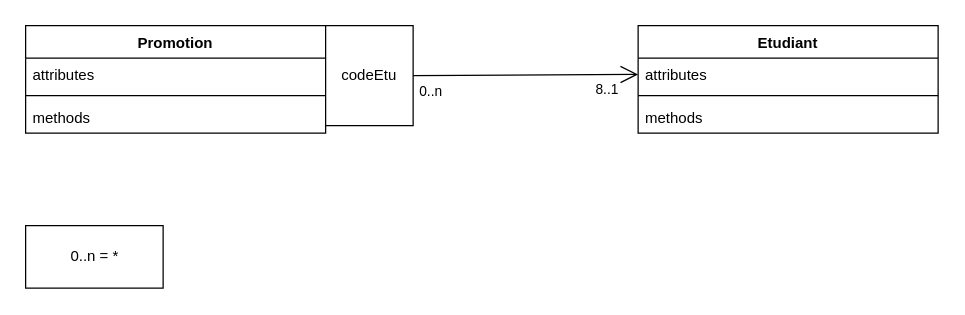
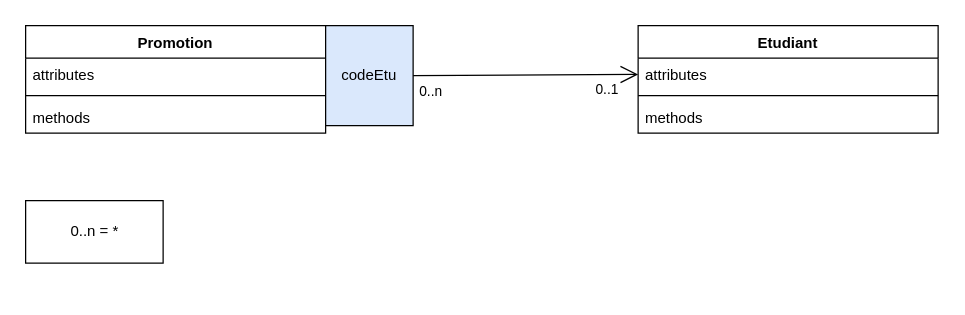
- <mxCell id="11" value="codeEtu" style="rounded=0;whiteSpace=wrap;html=1;" vertex="1" parent="1"><mxGeometry x="260" y="20" width="70" height="80" as="geometry" /></mxCell>
+ <mxCell id="11" value="codeEtu" style="rounded=0;whiteSpace=wrap;html=1;fillColor=#dae8fc;" vertex="1" parent="1"><mxGeometry x="260" y="20" width="70" height="80" as="geometry" /></mxCell>
- <mxCell id="14" value="8..1" style="edgeLabel;html=1;align=center;verticalAlign=middle;resizable=0;points=[];" vertex="1" connectable="0" parent="1"><mxGeometry x="379.999" y="70.004" as="geometry"><mxPoint x="105" as="offset" /></mxGeometry></mxCell>
+ <mxCell id="14" value="0..1" style="edgeLabel;html=1;align=center;verticalAlign=middle;resizable=0;points=[];" vertex="1" connectable="0" parent="1"><mxGeometry x="379.999" y="70.004" as="geometry"><mxPoint x="105" as="offset" /></mxGeometry></mxCell>
- <mxCell id="10" value="0..n = *" style="html=1;" vertex="1" parent="1"><mxGeometry x="20" y="180" width="110" height="50" as="geometry" /></mxCell>
+ <mxCell id="10" value="0..n = *" style="html=1;" vertex="1" parent="1"><mxGeometry x="20" y="160" width="110" height="50" as="geometry" /></mxCell>
